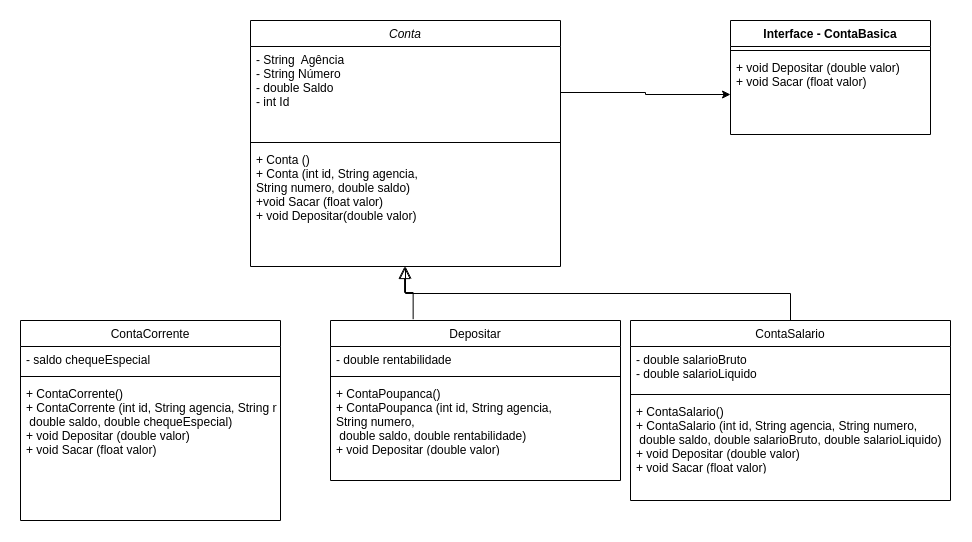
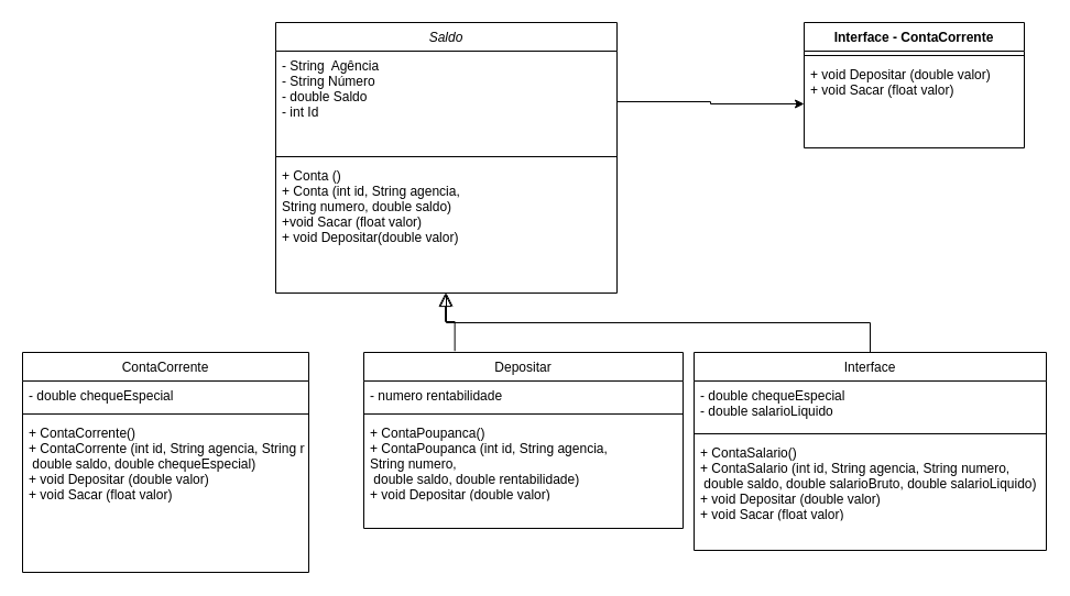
- <mxCell id="2" value="Conta" style="swimlane;fontStyle=2;align=center;verticalAlign=top;childLayout=stackLayout;horizontal=1;startSize=26;horizontalStack=0;resizeParent=1;resizeLast=0;collapsible=1;marginBottom=0;rounded=0;shadow=0;strokeWidth=1;" vertex="1" parent="1"><mxGeometry x="250" y="20" width="310" height="246" as="geometry"><mxRectangle x="230" y="140" width="160" height="26" as="alternateBounds" /></mxGeometry></mxCell>
+ <mxCell id="2" value="Saldo" style="swimlane;fontStyle=2;align=center;verticalAlign=top;childLayout=stackLayout;horizontal=1;startSize=26;horizontalStack=0;resizeParent=1;resizeLast=0;collapsible=1;marginBottom=0;rounded=0;shadow=0;strokeWidth=1;" vertex="1" parent="1"><mxGeometry x="250" y="20" width="310" height="246" as="geometry"><mxRectangle x="230" y="140" width="160" height="26" as="alternateBounds" /></mxGeometry></mxCell>
- <mxCell id="20" value="Interface - ContaBasica" style="swimlane;fontStyle=1;align=center;verticalAlign=top;childLayout=stackLayout;horizontal=1;startSize=26;horizontalStack=0;resizeParent=1;resizeParentMax=0;resizeLast=0;collapsible=1;marginBottom=0;" vertex="1" parent="1"><mxGeometry x="730" y="20" width="200" height="114" as="geometry" /></mxCell>
+ <mxCell id="20" value="Interface - ContaCorrente" style="swimlane;fontStyle=1;align=center;verticalAlign=top;childLayout=stackLayout;horizontal=1;startSize=26;horizontalStack=0;resizeParent=1;resizeParentMax=0;resizeLast=0;collapsible=1;marginBottom=0;" vertex="1" parent="1"><mxGeometry x="730" y="20" width="200" height="114" as="geometry" /></mxCell>
- <mxCell id="16" value="ContaSalario" style="swimlane;fontStyle=0;align=center;verticalAlign=top;childLayout=stackLayout;horizontal=1;startSize=26;horizontalStack=0;resizeParent=1;resizeLast=0;collapsible=1;marginBottom=0;rounded=0;shadow=0;strokeWidth=1;" vertex="1" parent="1"><mxGeometry x="630" y="320" width="320" height="180" as="geometry"><mxRectangle x="130" y="380" width="160" height="26" as="alternateBounds" /></mxGeometry></mxCell>
+ <mxCell id="16" value="Interface" style="swimlane;fontStyle=0;align=center;verticalAlign=top;childLayout=stackLayout;horizontal=1;startSize=26;horizontalStack=0;resizeParent=1;resizeLast=0;collapsible=1;marginBottom=0;rounded=0;shadow=0;strokeWidth=1;" vertex="1" parent="1"><mxGeometry x="630" y="320" width="320" height="180" as="geometry"><mxRectangle x="130" y="380" width="160" height="26" as="alternateBounds" /></mxGeometry></mxCell>
- <mxCell id="7" value="- saldo chequeEspecial" style="text;align=left;verticalAlign=top;spacingLeft=4;spacingRight=4;overflow=hidden;rotatable=0;points=[[0,0.5],[1,0.5]];portConstraint=eastwest;rounded=0;shadow=0;html=0;" vertex="1" parent="6"><mxGeometry y="26" width="260" height="26" as="geometry" /></mxCell>
+ <mxCell id="7" value="- double chequeEspecial" style="text;align=left;verticalAlign=top;spacingLeft=4;spacingRight=4;overflow=hidden;rotatable=0;points=[[0,0.5],[1,0.5]];portConstraint=eastwest;rounded=0;shadow=0;html=0;" vertex="1" parent="6"><mxGeometry y="26" width="260" height="26" as="geometry" /></mxCell>
- <mxCell id="12" value="- double rentabilidade" style="text;align=left;verticalAlign=top;spacingLeft=4;spacingRight=4;overflow=hidden;rotatable=0;points=[[0,0.5],[1,0.5]];portConstraint=eastwest;rounded=0;shadow=0;html=0;" vertex="1" parent="11"><mxGeometry y="26" width="290" height="26" as="geometry" /></mxCell>
+ <mxCell id="12" value="- numero rentabilidade" style="text;align=left;verticalAlign=top;spacingLeft=4;spacingRight=4;overflow=hidden;rotatable=0;points=[[0,0.5],[1,0.5]];portConstraint=eastwest;rounded=0;shadow=0;html=0;" vertex="1" parent="11"><mxGeometry y="26" width="290" height="26" as="geometry" /></mxCell>
- <mxCell id="17" value="- double salarioBruto&#10;- double salarioLiquido" style="text;align=left;verticalAlign=top;spacingLeft=4;spacingRight=4;overflow=hidden;rotatable=0;points=[[0,0.5],[1,0.5]];portConstraint=eastwest;rounded=0;shadow=0;html=0;" vertex="1" parent="16"><mxGeometry y="26" width="320" height="44" as="geometry" /></mxCell>
+ <mxCell id="17" value="- double chequeEspecial&#10;- double salarioLiquido" style="text;align=left;verticalAlign=top;spacingLeft=4;spacingRight=4;overflow=hidden;rotatable=0;points=[[0,0.5],[1,0.5]];portConstraint=eastwest;rounded=0;shadow=0;html=0;" vertex="1" parent="16"><mxGeometry y="26" width="320" height="44" as="geometry" /></mxCell>
